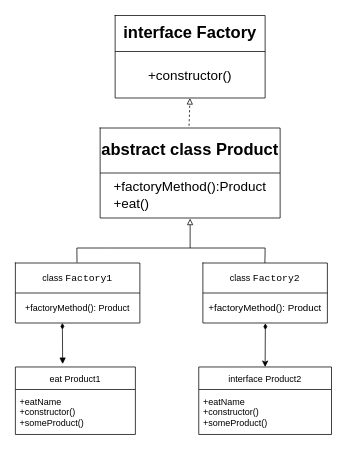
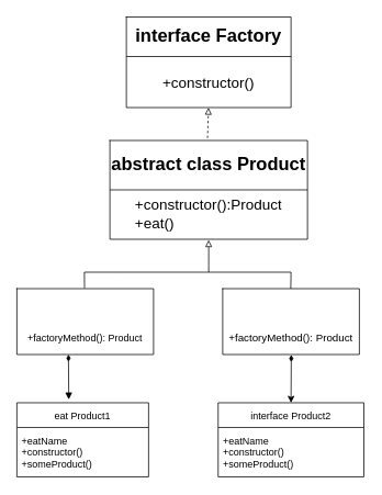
- <mxCell id="16" value="&lt;div style=&quot;text-align: left&quot;&gt;&lt;span style=&quot;font-size: 18px&quot;&gt;+factoryMethod():Product&lt;/span&gt;&lt;/div&gt;&lt;font style=&quot;font-size: 18px&quot;&gt;&lt;div style=&quot;text-align: left&quot;&gt;+eat()&lt;/div&gt;&lt;/font&gt;" style="shape=partialRectangle;html=1;whiteSpace=wrap;connectable=0;overflow=hidden;fillColor=none;top=0;left=0;bottom=0;right=0;pointerEvents=1;" parent="15" vertex="1"><mxGeometry width="240" height="60" as="geometry"><mxRectangle width="240" height="60" as="alternateBounds" /></mxGeometry></mxCell>
+ <mxCell id="16" value="&lt;div style=&quot;text-align: left&quot;&gt;&lt;span style=&quot;font-size: 18px&quot;&gt;+constructor():Product&lt;/span&gt;&lt;/div&gt;&lt;font style=&quot;font-size: 18px&quot;&gt;&lt;div style=&quot;text-align: left&quot;&gt;+eat()&lt;/div&gt;&lt;/font&gt;" style="shape=partialRectangle;html=1;whiteSpace=wrap;connectable=0;overflow=hidden;fillColor=none;top=0;left=0;bottom=0;right=0;pointerEvents=1;" parent="15" vertex="1"><mxGeometry width="240" height="60" as="geometry"><mxRectangle width="240" height="60" as="alternateBounds" /></mxGeometry></mxCell>
- <mxCell id="24" value="&lt;div style=&quot;text-align: left&quot;&gt;&lt;span&gt;class &lt;font face=&quot;menlo, monaco, courier new, monospace&quot;&gt;&lt;span style=&quot;font-size: 13px&quot;&gt;Factory1&lt;/span&gt;&lt;/font&gt;&lt;/span&gt;&lt;/div&gt;" style="shape=partialRectangle;html=1;whiteSpace=wrap;connectable=0;overflow=hidden;fillColor=none;top=0;left=0;bottom=0;right=0;pointerEvents=1;" parent="23" vertex="1"><mxGeometry width="166" height="40" as="geometry"><mxRectangle width="166" height="40" as="alternateBounds" /></mxGeometry></mxCell>
- <mxCell id="19" value="class &lt;font face=&quot;menlo, monaco, courier new, monospace&quot;&gt;&lt;span style=&quot;font-size: 13px&quot;&gt;Factory2&lt;/span&gt;&lt;/font&gt;" style="shape=partialRectangle;html=1;whiteSpace=wrap;connectable=0;overflow=hidden;fillColor=none;top=0;left=0;bottom=0;right=0;pointerEvents=1;" parent="18" vertex="1"><mxGeometry width="166" height="40" as="geometry"><mxRectangle width="166" height="40" as="alternateBounds" /></mxGeometry></mxCell>
